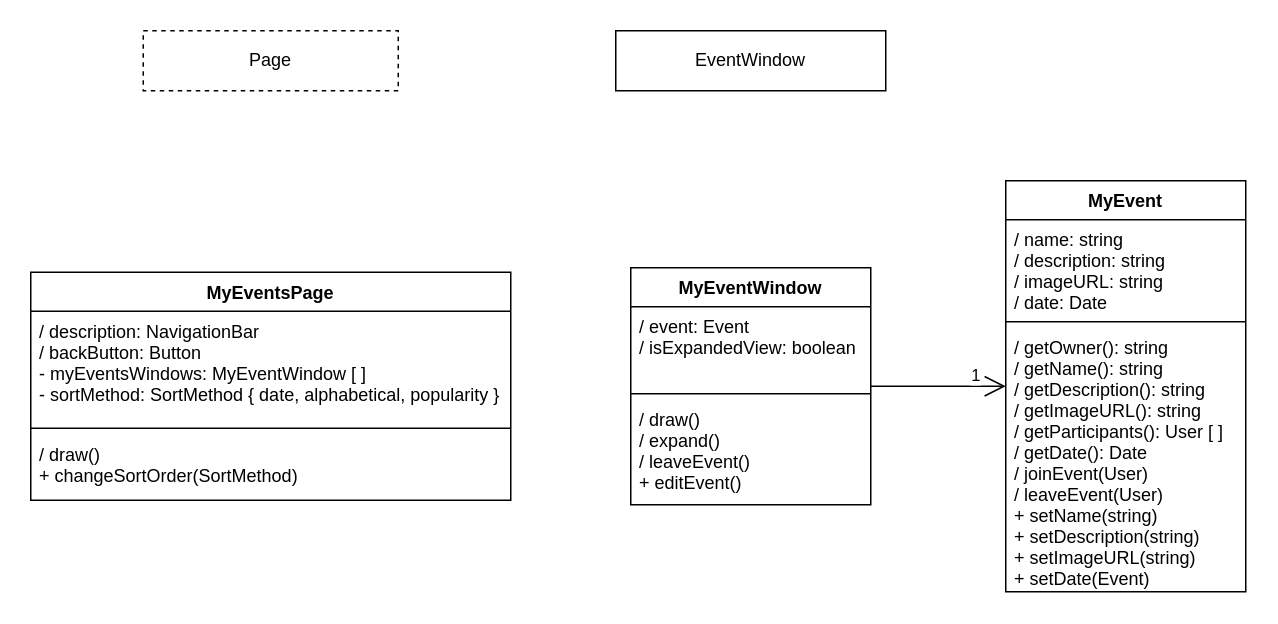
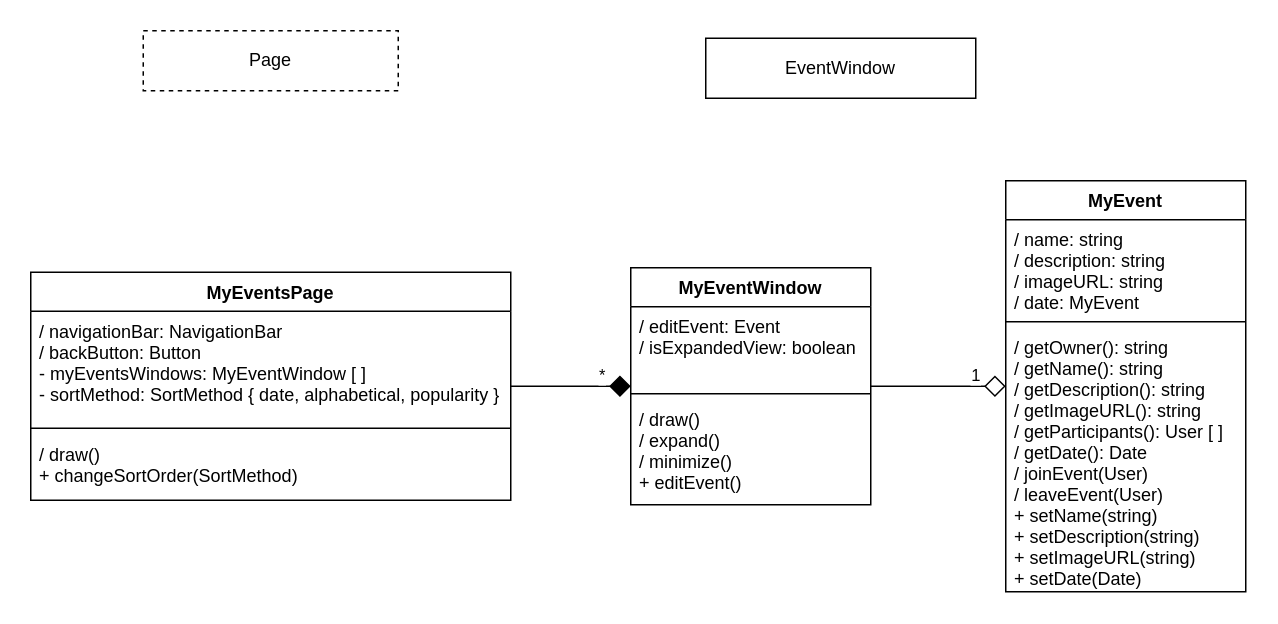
- <mxCell id="19" value="EventWindow" style="rounded=0;whiteSpace=wrap;html=1;align=center;" vertex="1" parent="1"><mxGeometry x="410" y="20" width="180" height="40" as="geometry" /></mxCell>
+ <mxCell id="19" value="EventWindow" style="rounded=0;whiteSpace=wrap;html=1;align=center;" vertex="1" parent="1"><mxGeometry x="470" y="25" width="180" height="40" as="geometry" /></mxCell>
- <mxCell id="15" value="/ name: string&#10;/ description: string&#10;/ imageURL: string&#10;/ date: Date" style="text;strokeColor=none;fillColor=none;align=left;verticalAlign=top;spacingLeft=4;spacingRight=4;overflow=hidden;rotatable=0;points=[[0,0.5],[1,0.5]];portConstraint=eastwest;" vertex="1" parent="14"><mxGeometry y="26" width="160" height="64" as="geometry" /></mxCell>
+ <mxCell id="15" value="/ name: string&#10;/ description: string&#10;/ imageURL: string&#10;/ date: MyEvent" style="text;strokeColor=none;fillColor=none;align=left;verticalAlign=top;spacingLeft=4;spacingRight=4;overflow=hidden;rotatable=0;points=[[0,0.5],[1,0.5]];portConstraint=eastwest;" vertex="1" parent="14"><mxGeometry y="26" width="160" height="64" as="geometry" /></mxCell>
- <mxCell id="11" value="/ event: Event&#10;/ isExpandedView: boolean&#10;" style="text;strokeColor=none;fillColor=none;align=left;verticalAlign=top;spacingLeft=4;spacingRight=4;overflow=hidden;rotatable=0;points=[[0,0.5],[1,0.5]];portConstraint=eastwest;" vertex="1" parent="10"><mxGeometry y="26" width="160" height="54" as="geometry" /></mxCell>
+ <mxCell id="11" value="/ editEvent: Event&#10;/ isExpandedView: boolean&#10;" style="text;strokeColor=none;fillColor=none;align=left;verticalAlign=top;spacingLeft=4;spacingRight=4;overflow=hidden;rotatable=0;points=[[0,0.5],[1,0.5]];portConstraint=eastwest;" vertex="1" parent="10"><mxGeometry y="26" width="160" height="54" as="geometry" /></mxCell>
- <mxCell id="5" value="/ description: NavigationBar&#10;/ backButton: Button&#10;- myEventsWindows: MyEventWindow [ ]&#10;- sortMethod: SortMethod { date, alphabetical, popularity }" style="text;strokeColor=none;fillColor=none;align=left;verticalAlign=top;spacingLeft=4;spacingRight=4;overflow=hidden;rotatable=0;points=[[0,0.5],[1,0.5]];portConstraint=eastwest;" vertex="1" parent="4"><mxGeometry y="26" width="320" height="74" as="geometry" /></mxCell>
+ <mxCell id="5" value="/ navigationBar: NavigationBar&#10;/ backButton: Button&#10;- myEventsWindows: MyEventWindow [ ]&#10;- sortMethod: SortMethod { date, alphabetical, popularity }" style="text;strokeColor=none;fillColor=none;align=left;verticalAlign=top;spacingLeft=4;spacingRight=4;overflow=hidden;rotatable=0;points=[[0,0.5],[1,0.5]];portConstraint=eastwest;" vertex="1" parent="4"><mxGeometry y="26" width="320" height="74" as="geometry" /></mxCell>
- <mxCell id="17" value="/ getOwner(): string&#10;/ getName(): string&#10;/ getDescription(): string&#10;/ getImageURL(): string&#10;/ getParticipants(): User [ ]&#10;/ getDate(): Date&#10;/ joinEvent(User)&#10;/ leaveEvent(User)&#10;+ setName(string)&#10;+ setDescription(string)&#10;+ setImageURL(string)&#10;+ setDate(Event)" style="text;strokeColor=none;fillColor=none;align=left;verticalAlign=top;spacingLeft=4;spacingRight=4;overflow=hidden;rotatable=0;points=[[0,0.5],[1,0.5]];portConstraint=eastwest;" vertex="1" parent="14"><mxGeometry y="98" width="160" height="176" as="geometry" /></mxCell>
+ <mxCell id="17" value="/ getOwner(): string&#10;/ getName(): string&#10;/ getDescription(): string&#10;/ getImageURL(): string&#10;/ getParticipants(): User [ ]&#10;/ getDate(): Date&#10;/ joinEvent(User)&#10;/ leaveEvent(User)&#10;+ setName(string)&#10;+ setDescription(string)&#10;+ setImageURL(string)&#10;+ setDate(Date)" style="text;strokeColor=none;fillColor=none;align=left;verticalAlign=top;spacingLeft=4;spacingRight=4;overflow=hidden;rotatable=0;points=[[0,0.5],[1,0.5]];portConstraint=eastwest;" vertex="1" parent="14"><mxGeometry y="98" width="160" height="176" as="geometry" /></mxCell>
+ <mxCell id="2" style="edgeStyle=orthogonalEdgeStyle;rounded=0;orthogonalLoop=1;jettySize=auto;html=1;exitX=1;exitY=0.5;exitDx=0;exitDy=0;entryX=0;entryY=0.5;entryDx=0;entryDy=0;endArrow=diamond;endFill=1;endSize=12;" edge="1" parent="1" source="4" target="10"><mxGeometry relative="1" as="geometry"><mxPoint x="280" y="208" as="targetPoint" /></mxGeometry></mxCell>
+ <mxCell id="3" value="*" style="edgeLabel;html=1;align=center;verticalAlign=middle;resizable=0;points=[];" vertex="1" connectable="0" parent="2"><mxGeometry x="0.383" relative="1" as="geometry"><mxPoint x="5" y="-8" as="offset" /></mxGeometry></mxCell>
- <mxCell id="8" style="edgeStyle=orthogonalEdgeStyle;rounded=0;orthogonalLoop=1;jettySize=auto;html=1;exitX=1;exitY=0.5;exitDx=0;exitDy=0;entryX=0;entryY=0.5;entryDx=0;entryDy=0;endSize=12;endArrow=open;endFill=0;" edge="1" parent="1" source="10" target="14"><mxGeometry relative="1" as="geometry" /></mxCell>
+ <mxCell id="8" style="edgeStyle=orthogonalEdgeStyle;rounded=0;orthogonalLoop=1;jettySize=auto;html=1;exitX=1;exitY=0.5;exitDx=0;exitDy=0;entryX=0;entryY=0.5;entryDx=0;entryDy=0;endSize=12;endArrow=diamond;endFill=0;" edge="1" parent="1" source="10" target="14"><mxGeometry relative="1" as="geometry" /></mxCell>
- <mxCell id="13" value="/ draw()&#10;/ expand()&#10;/ leaveEvent()&#10;+ editEvent()&#10;" style="text;strokeColor=none;fillColor=none;align=left;verticalAlign=top;spacingLeft=4;spacingRight=4;overflow=hidden;rotatable=0;points=[[0,0.5],[1,0.5]];portConstraint=eastwest;" vertex="1" parent="10"><mxGeometry y="88" width="160" height="70" as="geometry" /></mxCell>
+ <mxCell id="13" value="/ draw()&#10;/ expand()&#10;/ minimize()&#10;+ editEvent()&#10;" style="text;strokeColor=none;fillColor=none;align=left;verticalAlign=top;spacingLeft=4;spacingRight=4;overflow=hidden;rotatable=0;points=[[0,0.5],[1,0.5]];portConstraint=eastwest;" vertex="1" parent="10"><mxGeometry y="88" width="160" height="70" as="geometry" /></mxCell>
